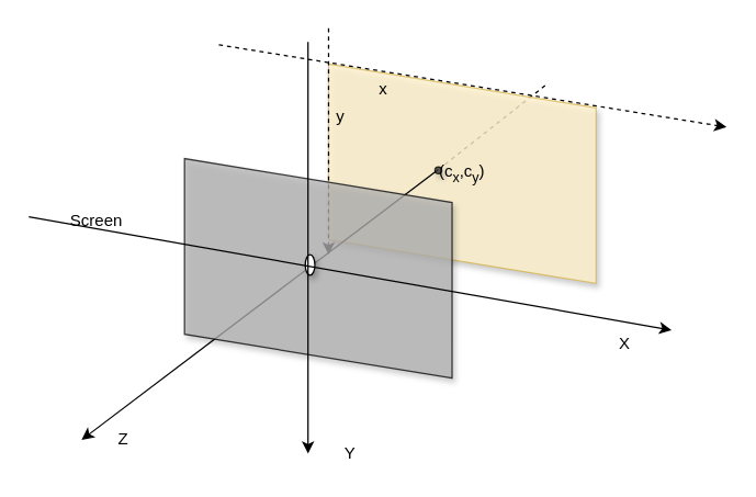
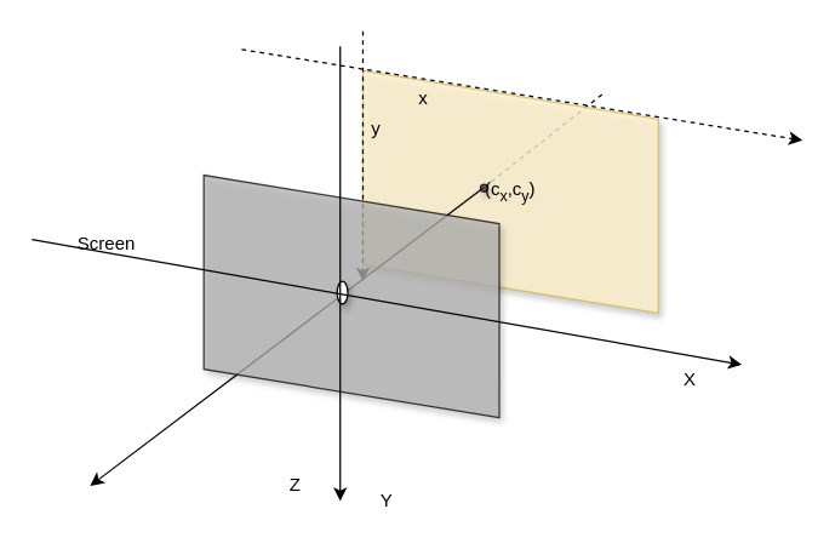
- <mxCell id="11" value="Z" style="text;html=1;resizable=0;points=[];autosize=1;align=left;verticalAlign=top;spacingTop=-4;" vertex="1" parent="1"><mxGeometry x="84" y="310" width="20" height="20" as="geometry" /></mxCell>
+ <mxCell id="11" value="Z" style="text;html=1;resizable=0;points=[];autosize=1;align=left;verticalAlign=top;spacingTop=-4;" vertex="1" parent="1"><mxGeometry x="189" y="310" width="20" height="20" as="geometry" /></mxCell>
